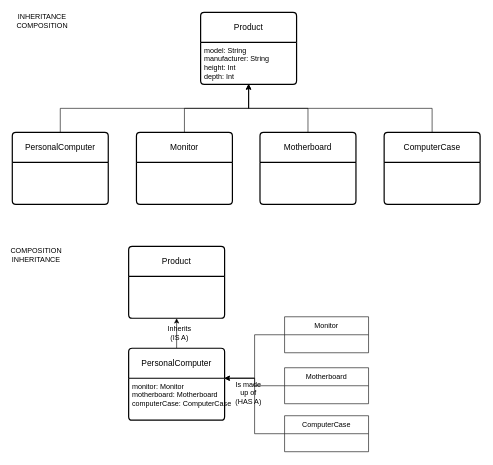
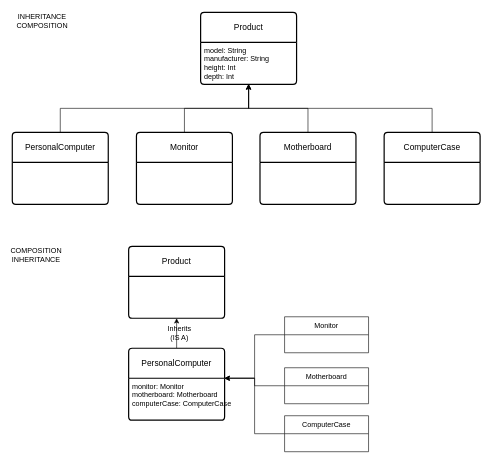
- <mxCell id="26" value="Is made up of (HAS A)" style="text;html=1;strokeColor=none;fillColor=none;align=center;verticalAlign=middle;whiteSpace=wrap;rounded=0;" vertex="1" parent="13"><mxGeometry x="170" y="230" width="60" height="30" as="geometry" /></mxCell>
